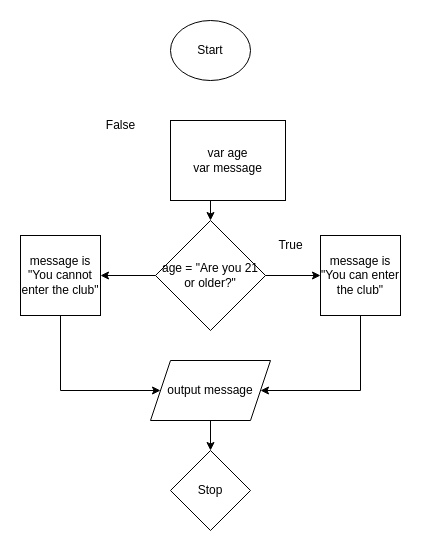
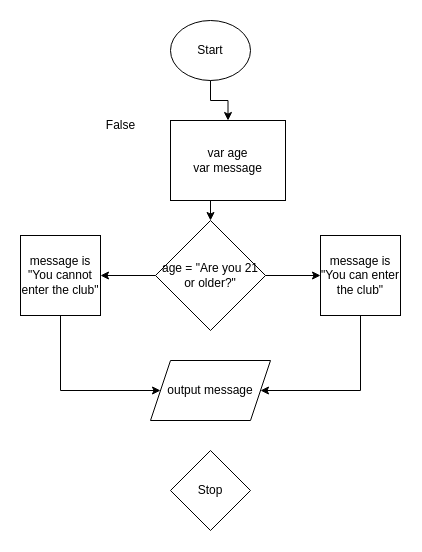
+ <mxCell id="2" style="edgeStyle=orthogonalEdgeStyle;rounded=0;orthogonalLoop=1;jettySize=auto;html=1;exitX=0.5;exitY=1;exitDx=0;exitDy=0;entryX=0.5;entryY=0;entryDx=0;entryDy=0;" edge="1" parent="1" source="3" target="5"><mxGeometry relative="1" as="geometry" /></mxCell>
- <mxCell id="16" value="True" style="text;html=1;align=center;verticalAlign=middle;resizable=0;points=[];autosize=1;strokeColor=none;fillColor=none;" vertex="1" parent="1"><mxGeometry x="265" y="230" width="50" height="30" as="geometry" /></mxCell>
- <mxCell id="14" style="edgeStyle=orthogonalEdgeStyle;rounded=0;orthogonalLoop=1;jettySize=auto;html=1;exitX=0.5;exitY=1;exitDx=0;exitDy=0;entryX=0.5;entryY=0;entryDx=0;entryDy=0;" edge="1" parent="1" source="15" target="13"><mxGeometry relative="1" as="geometry" /></mxCell>
